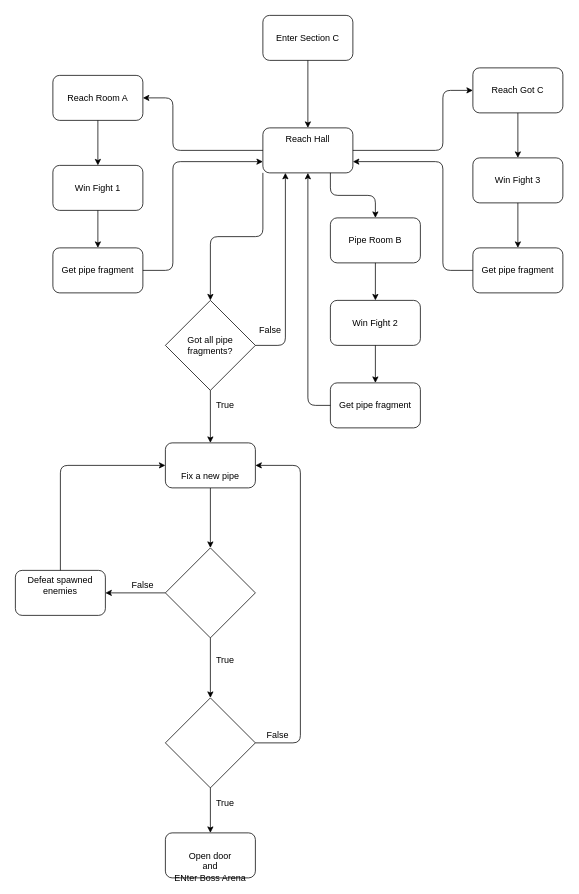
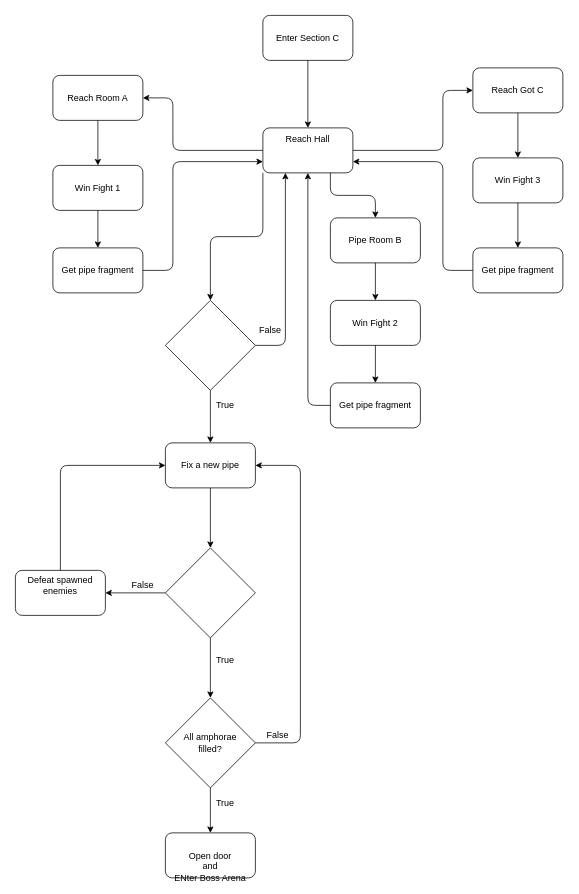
- <mxCell id="41" value="Got all pipe&lt;br&gt;fragments?" style="text;html=1;strokeColor=none;fillColor=none;align=center;verticalAlign=middle;whiteSpace=wrap;rounded=0;" parent="1" vertex="1"><mxGeometry x="225" y="450" width="110" height="20" as="geometry" /></mxCell>
- <mxCell id="39" value="Fix a new pipe" style="text;html=1;strokeColor=none;fillColor=none;align=center;verticalAlign=middle;whiteSpace=wrap;rounded=0;" parent="1" vertex="1"><mxGeometry x="225" y="625" width="110" height="20" as="geometry" /></mxCell>
+ <mxCell id="39" value="Fix a new pipe" style="text;html=1;strokeColor=none;fillColor=none;align=center;verticalAlign=middle;whiteSpace=wrap;rounded=0;" parent="1" vertex="1"><mxGeometry x="225" y="610" width="110" height="20" as="geometry" /></mxCell>
+ <mxCell id="48" value="All amphorae&lt;br&gt;filled?" style="text;html=1;strokeColor=none;fillColor=none;align=center;verticalAlign=middle;whiteSpace=wrap;rounded=0;" parent="1" vertex="1"><mxGeometry x="225" y="980" width="110" height="20" as="geometry" /></mxCell>
